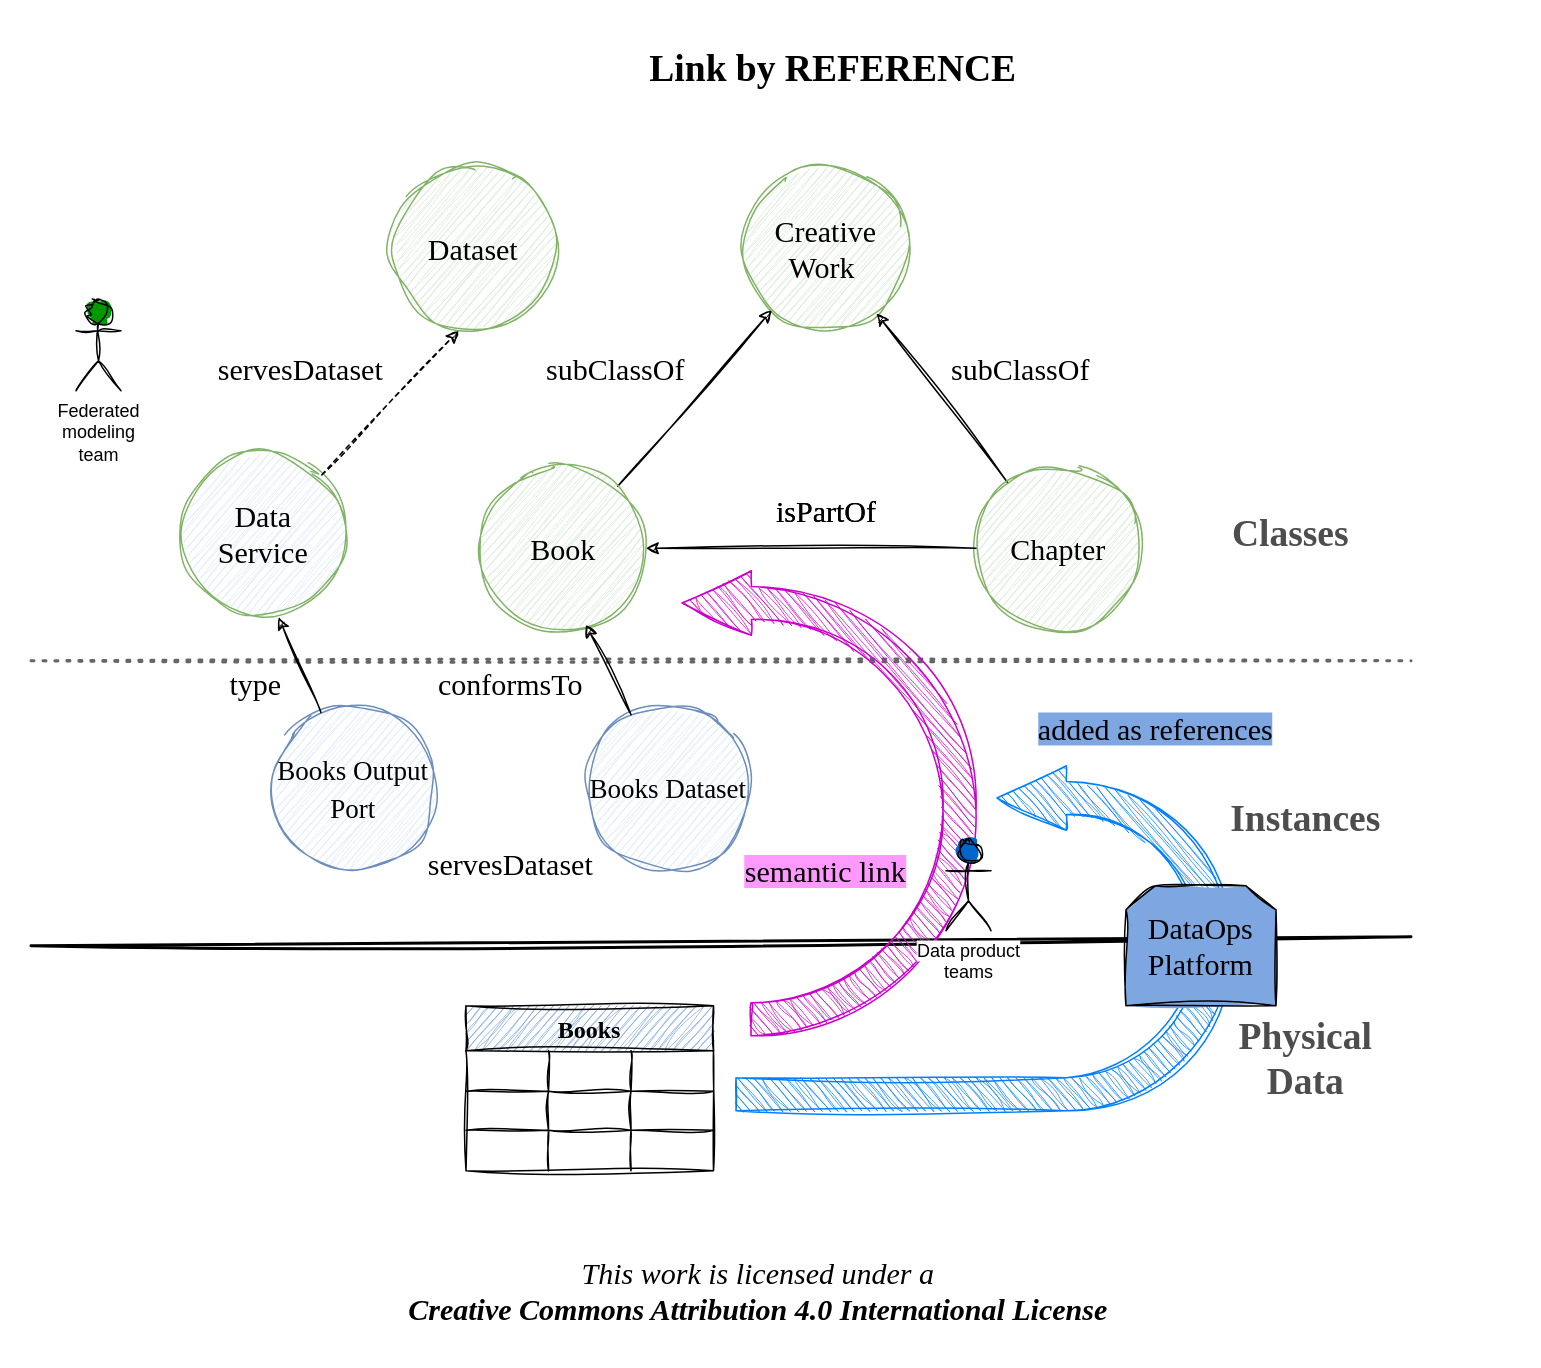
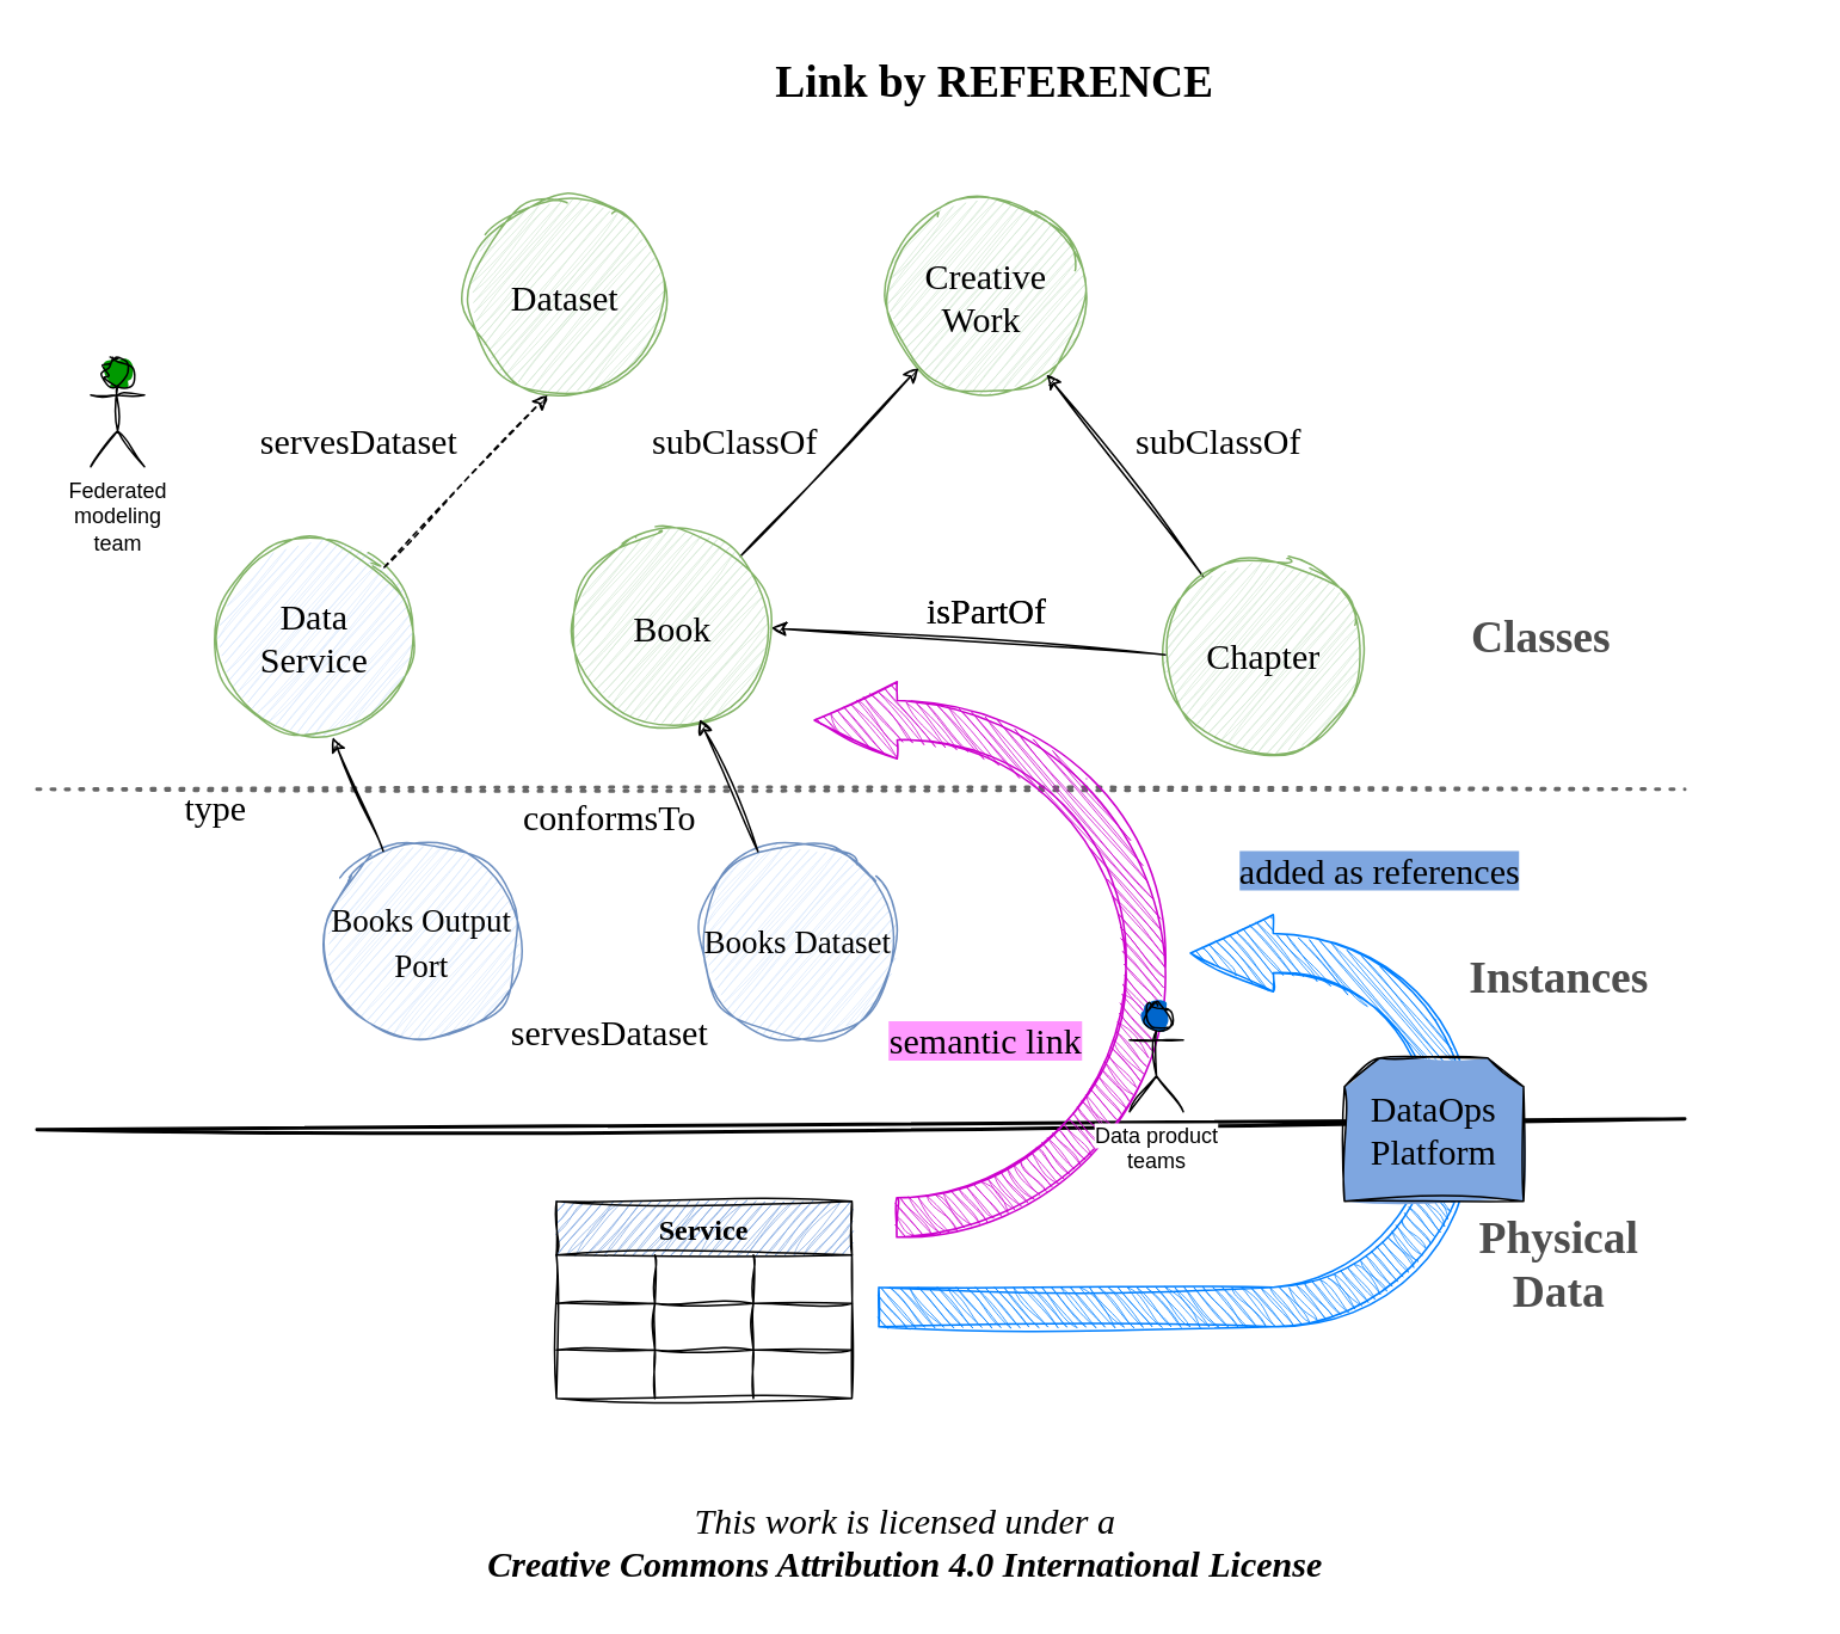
- <mxCell id="5" value="Book" style="ellipse;whiteSpace=wrap;html=1;aspect=fixed;sketch=1;hachureGap=4;jiggle=2;curveFitting=1;fontFamily=Architects Daughter;fontSource=https://fonts.googleapis.com/css?family=Architects+Daughter;fontSize=20;fillColor=#d5e8d4;strokeColor=#82b366;" vertex="1" parent="1"><mxGeometry x="320" y="310" width="110" height="110" as="geometry" /></mxCell>
+ <mxCell id="5" value="Book" style="ellipse;whiteSpace=wrap;html=1;aspect=fixed;sketch=1;hachureGap=4;jiggle=2;curveFitting=1;fontFamily=Architects Daughter;fontSource=https://fonts.googleapis.com/css?family=Architects+Daughter;fontSize=20;fillColor=#d5e8d4;strokeColor=#82b366;" vertex="1" parent="1"><mxGeometry x="320" y="295" width="110" height="110" as="geometry" /></mxCell>
- <mxCell id="42" value="type" style="text;html=1;strokeColor=none;fillColor=none;align=center;verticalAlign=middle;whiteSpace=wrap;rounded=0;fontSize=20;fontFamily=Architects Daughter;" vertex="1" parent="1"><mxGeometry x="120" y="440" width="100" height="30" as="geometry" /></mxCell>
+ <mxCell id="42" value="type" style="text;html=1;strokeColor=none;fillColor=none;align=center;verticalAlign=middle;whiteSpace=wrap;rounded=0;fontSize=20;fontFamily=Architects Daughter;" vertex="1" parent="1"><mxGeometry x="70" y="435" width="100" height="30" as="geometry" /></mxCell>
- <mxCell id="13" value="Books" style="shape=table;startSize=30;container=1;collapsible=0;childLayout=tableLayout;strokeColor=default;fontSize=16;sketch=1;hachureGap=4;jiggle=2;curveFitting=1;fontFamily=Architects Daughter;fontSource=https://fonts.googleapis.com/css?family=Architects+Daughter;fillColor=#7EA6E0;fontStyle=1" vertex="1" parent="1"><mxGeometry x="310" y="670" width="165" height="110" as="geometry" /></mxCell>
+ <mxCell id="13" value="Service" style="shape=table;startSize=30;container=1;collapsible=0;childLayout=tableLayout;strokeColor=default;fontSize=16;sketch=1;hachureGap=4;jiggle=2;curveFitting=1;fontFamily=Architects Daughter;fontSource=https://fonts.googleapis.com/css?family=Architects+Daughter;fillColor=#7EA6E0;fontStyle=1" vertex="1" parent="1"><mxGeometry x="310" y="670" width="165" height="110" as="geometry" /></mxCell>
